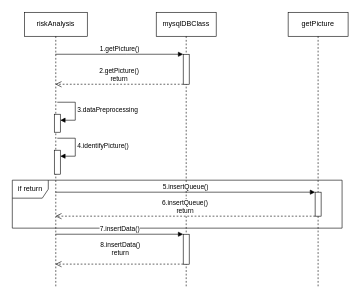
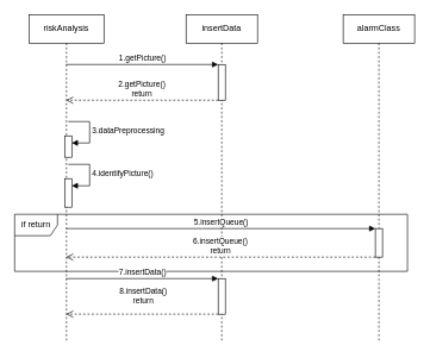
- <mxCell id="3" value="mysqlDBClass" style="shape=umlLifeline;perimeter=lifelinePerimeter;whiteSpace=wrap;html=1;container=1;dropTarget=0;collapsible=0;recursiveResize=0;outlineConnect=0;portConstraint=eastwest;newEdgeStyle={&quot;edgeStyle&quot;:&quot;elbowEdgeStyle&quot;,&quot;elbow&quot;:&quot;vertical&quot;,&quot;curved&quot;:0,&quot;rounded&quot;:0};" vertex="1" parent="1"><mxGeometry x="260" y="20" width="100" height="460" as="geometry" /></mxCell>
+ <mxCell id="3" value="insertData" style="shape=umlLifeline;perimeter=lifelinePerimeter;whiteSpace=wrap;html=1;container=1;dropTarget=0;collapsible=0;recursiveResize=0;outlineConnect=0;portConstraint=eastwest;newEdgeStyle={&quot;edgeStyle&quot;:&quot;elbowEdgeStyle&quot;,&quot;elbow&quot;:&quot;vertical&quot;,&quot;curved&quot;:0,&quot;rounded&quot;:0};" vertex="1" parent="1"><mxGeometry x="260" y="20" width="100" height="460" as="geometry" /></mxCell>
- <mxCell id="2" value="getPicture" style="shape=umlLifeline;perimeter=lifelinePerimeter;whiteSpace=wrap;html=1;container=1;dropTarget=0;collapsible=0;recursiveResize=0;outlineConnect=0;portConstraint=eastwest;newEdgeStyle={&quot;edgeStyle&quot;:&quot;elbowEdgeStyle&quot;,&quot;elbow&quot;:&quot;vertical&quot;,&quot;curved&quot;:0,&quot;rounded&quot;:0};" vertex="1" parent="1"><mxGeometry x="480" y="20" width="100" height="460" as="geometry" /></mxCell>
+ <mxCell id="2" value="alarmClass" style="shape=umlLifeline;perimeter=lifelinePerimeter;whiteSpace=wrap;html=1;container=1;dropTarget=0;collapsible=0;recursiveResize=0;outlineConnect=0;portConstraint=eastwest;newEdgeStyle={&quot;edgeStyle&quot;:&quot;elbowEdgeStyle&quot;,&quot;elbow&quot;:&quot;vertical&quot;,&quot;curved&quot;:0,&quot;rounded&quot;:0};" vertex="1" parent="1"><mxGeometry x="480" y="20" width="100" height="460" as="geometry" /></mxCell>
